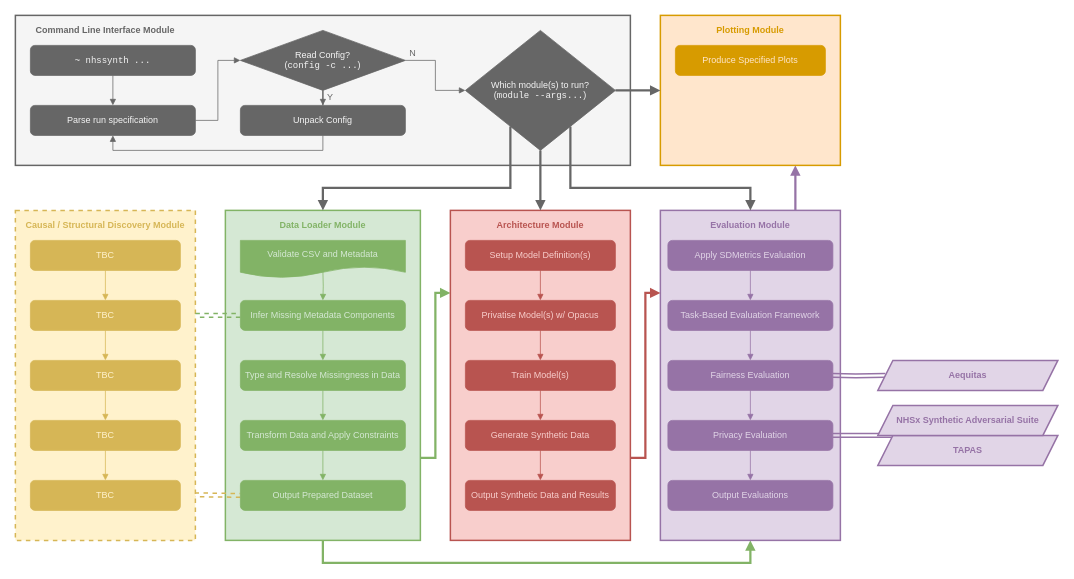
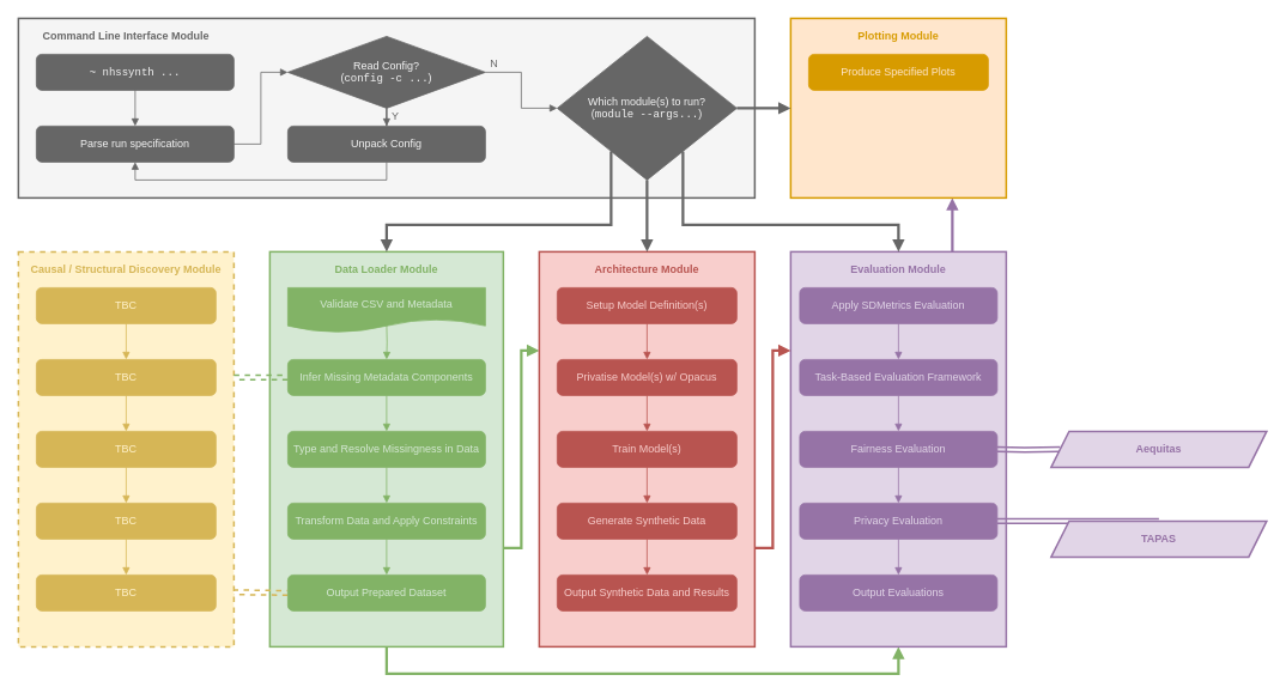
- <mxCell id="67" value="&lt;b&gt;NHSx Synthetic Adversarial Suite&lt;/b&gt;" style="shape=parallelogram;perimeter=parallelogramPerimeter;whiteSpace=wrap;html=1;fixedSize=1;rounded=0;glass=0;fillColor=#e1d5e7;strokeColor=#9673a6;strokeWidth=2;fontColor=#9673A6;fillStyle=auto;" parent="1" vertex="1"><mxGeometry x="1170" y="540" width="240" height="40" as="geometry" /></mxCell>
